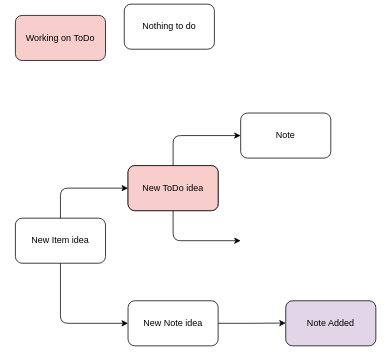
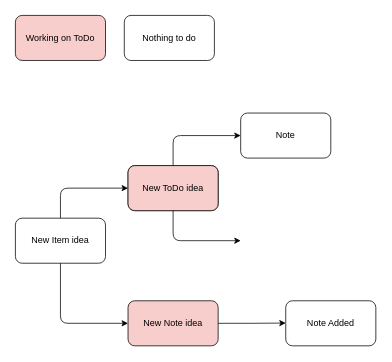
- <mxCell id="2" value="Nothing to do" style="rounded=1;whiteSpace=wrap;html=1;" vertex="1" parent="1"><mxGeometry x="165" y="5" width="120" height="60" as="geometry" /></mxCell>
+ <mxCell id="2" value="Nothing to do" style="rounded=1;whiteSpace=wrap;html=1;" vertex="1" parent="1"><mxGeometry x="165" y="20" width="120" height="60" as="geometry" /></mxCell>
- <mxCell id="13" value="New Note idea" style="rounded=1;whiteSpace=wrap;html=1;" vertex="1" parent="1"><mxGeometry x="170" y="400" width="120" height="60" as="geometry" /></mxCell>
+ <mxCell id="13" value="New Note idea" style="rounded=1;whiteSpace=wrap;html=1;fillColor=#f8cecc;" vertex="1" parent="1"><mxGeometry x="170" y="400" width="120" height="60" as="geometry" /></mxCell>
- <mxCell id="15" value="Note Added" style="rounded=1;whiteSpace=wrap;html=1;fillColor=#e1d5e7;" vertex="1" parent="1"><mxGeometry x="380" y="400" width="120" height="60" as="geometry" /></mxCell>
+ <mxCell id="15" value="Note Added" style="rounded=1;whiteSpace=wrap;html=1;" vertex="1" parent="1"><mxGeometry x="380" y="400" width="120" height="60" as="geometry" /></mxCell>
